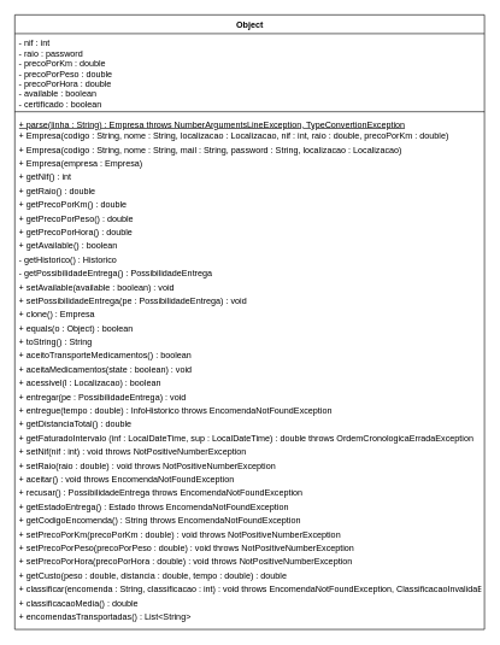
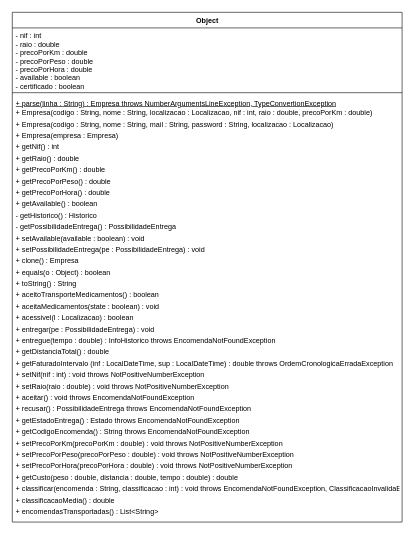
- <mxCell id="3" value="- nif : int&#10;- raio : password&#10;- precoPorKm : double&#10;- precoPorPeso : double&#10;- precoPorHora : double&#10;- available : boolean&#10;- certificado : boolean" style="text;strokeColor=none;fillColor=none;align=left;verticalAlign=top;spacingLeft=4;spacingRight=4;overflow=hidden;rotatable=0;points=[[0,0.5],[1,0.5]];portConstraint=eastwest;" vertex="1" parent="2"><mxGeometry y="26" width="650" height="104" as="geometry" /></mxCell>
+ <mxCell id="3" value="- nif : int&#10;- raio : double&#10;- precoPorKm : double&#10;- precoPorPeso : double&#10;- precoPorHora : double&#10;- available : boolean&#10;- certificado : boolean" style="text;strokeColor=none;fillColor=none;align=left;verticalAlign=top;spacingLeft=4;spacingRight=4;overflow=hidden;rotatable=0;points=[[0,0.5],[1,0.5]];portConstraint=eastwest;" vertex="1" parent="2"><mxGeometry y="26" width="650" height="104" as="geometry" /></mxCell>
